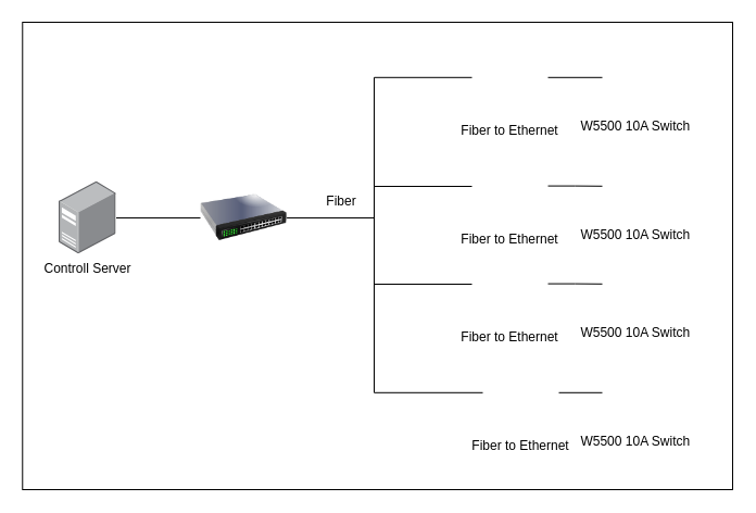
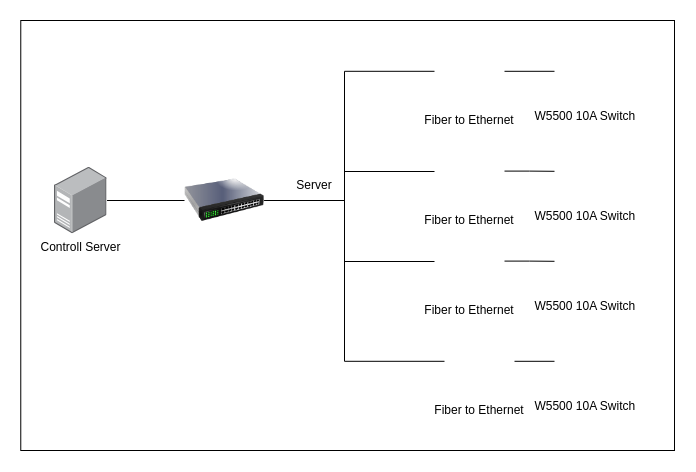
- <mxCell id="21" value="Fiber" style="text;html=1;strokeColor=none;fillColor=none;align=center;verticalAlign=middle;whiteSpace=wrap;rounded=0;" vertex="1" parent="1"><mxGeometry x="284" y="170" width="60" height="30" as="geometry" /></mxCell>
+ <mxCell id="21" value="Server" style="text;html=1;strokeColor=none;fillColor=none;align=center;verticalAlign=middle;whiteSpace=wrap;rounded=0;" vertex="1" parent="1"><mxGeometry x="284" y="170" width="60" height="30" as="geometry" /></mxCell>
